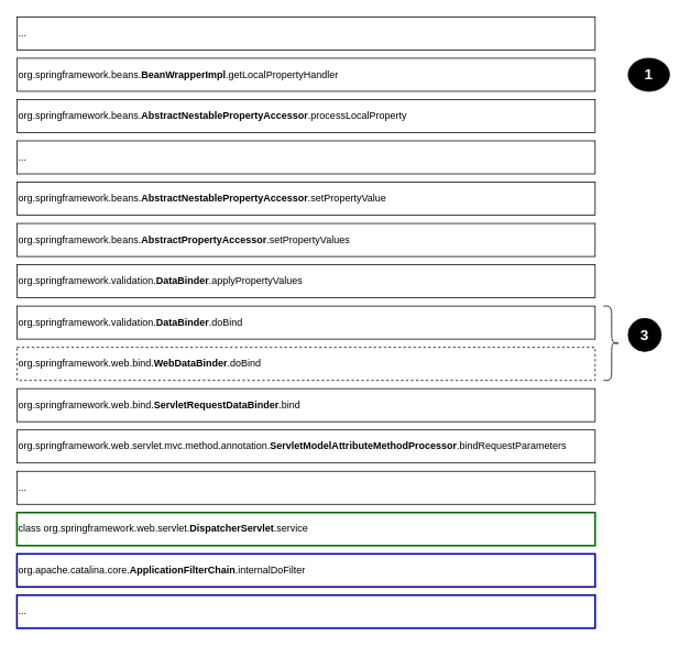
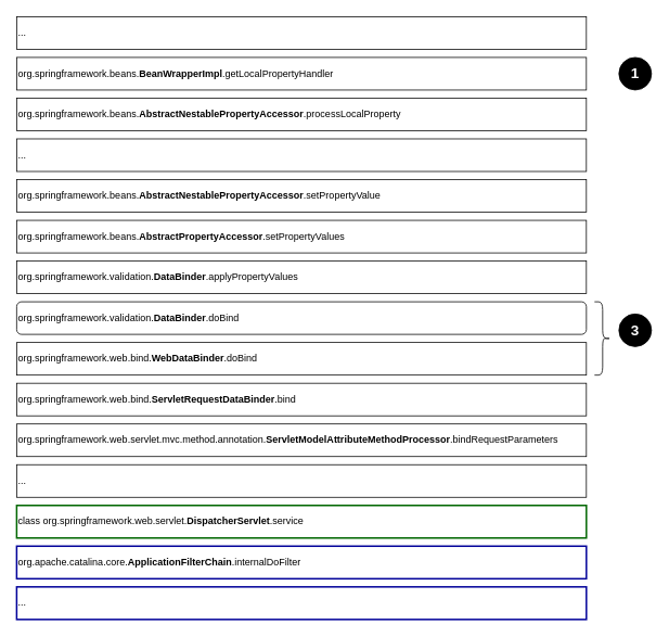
- <mxCell id="17" value="&lt;b&gt;&lt;font style=&quot;font-size: 18px&quot;&gt;1&lt;/font&gt;&lt;/b&gt;" style="ellipse;whiteSpace=wrap;html=1;aspect=fixed;fillColor=#000000;fontColor=#FFFFFF;" parent="1" vertex="1"><mxGeometry x="760" y="70" width="50" height="40" as="geometry" /></mxCell>
+ <mxCell id="17" value="&lt;b&gt;&lt;font style=&quot;font-size: 18px&quot;&gt;1&lt;/font&gt;&lt;/b&gt;" style="ellipse;whiteSpace=wrap;html=1;aspect=fixed;fillColor=#000000;fontColor=#FFFFFF;" parent="1" vertex="1"><mxGeometry x="760" y="70" width="40" height="40" as="geometry" /></mxCell>
- <mxCell id="9" value="org.springframework.validation.&lt;b&gt;DataBinder&lt;/b&gt;.doBind" style="rounded=0;whiteSpace=wrap;html=1;align=left;" parent="1" vertex="1"><mxGeometry x="20" y="370" width="700" height="40" as="geometry" /></mxCell>
+ <mxCell id="9" value="org.springframework.validation.&lt;b&gt;DataBinder&lt;/b&gt;.doBind" style="whiteSpace=wrap;html=1;align=left;rounded=1;" parent="1" vertex="1"><mxGeometry x="20" y="370" width="700" height="40" as="geometry" /></mxCell>
- <mxCell id="8" value="org.springframework.web.bind.&lt;b&gt;WebDataBinder&lt;/b&gt;.doBind" style="rounded=0;whiteSpace=wrap;html=1;align=left;dashed=1;" parent="1" vertex="1"><mxGeometry x="20" y="420" width="700" height="40" as="geometry" /></mxCell>
+ <mxCell id="8" value="org.springframework.web.bind.&lt;b&gt;WebDataBinder&lt;/b&gt;.doBind" style="rounded=0;whiteSpace=wrap;html=1;align=left;" parent="1" vertex="1"><mxGeometry x="20" y="420" width="700" height="40" as="geometry" /></mxCell>
